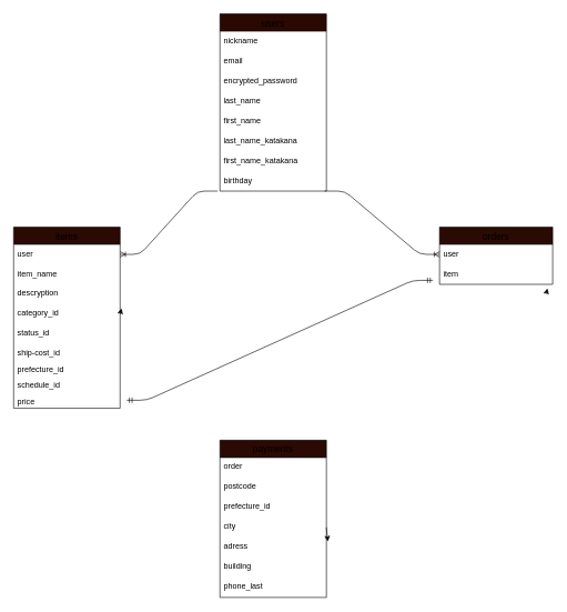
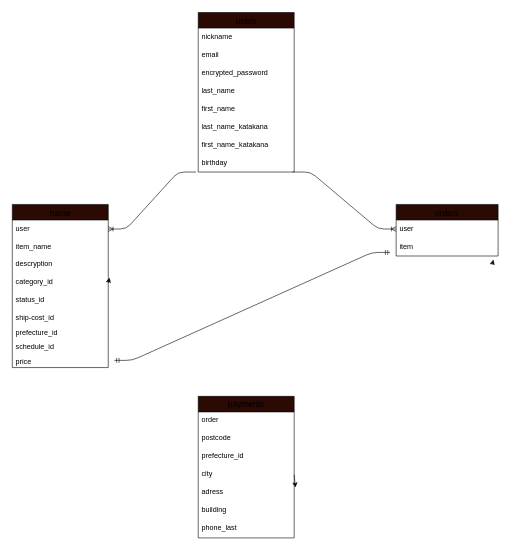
- <mxCell id="12" value="items" style="swimlane;fontStyle=0;childLayout=stackLayout;horizontal=1;startSize=26;horizontalStack=0;resizeParent=1;resizeParentMax=0;resizeLast=0;collapsible=1;marginBottom=0;align=center;fontSize=14;fontFamily=Helvetica;fontColor=default;fillColor=#2A0A03;gradientColor=none;" parent="1" vertex="1"><mxGeometry y="340" width="160" height="272" as="geometry" x="20" /></mxCell>
+ <mxCell id="12" value="name" style="swimlane;fontStyle=0;childLayout=stackLayout;horizontal=1;startSize=26;horizontalStack=0;resizeParent=1;resizeParentMax=0;resizeLast=0;collapsible=1;marginBottom=0;align=center;fontSize=14;fontFamily=Helvetica;fontColor=default;fillColor=#2A0A03;gradientColor=none;" parent="1" vertex="1"><mxGeometry y="340" width="160" height="272" as="geometry" x="20" /></mxCell>
